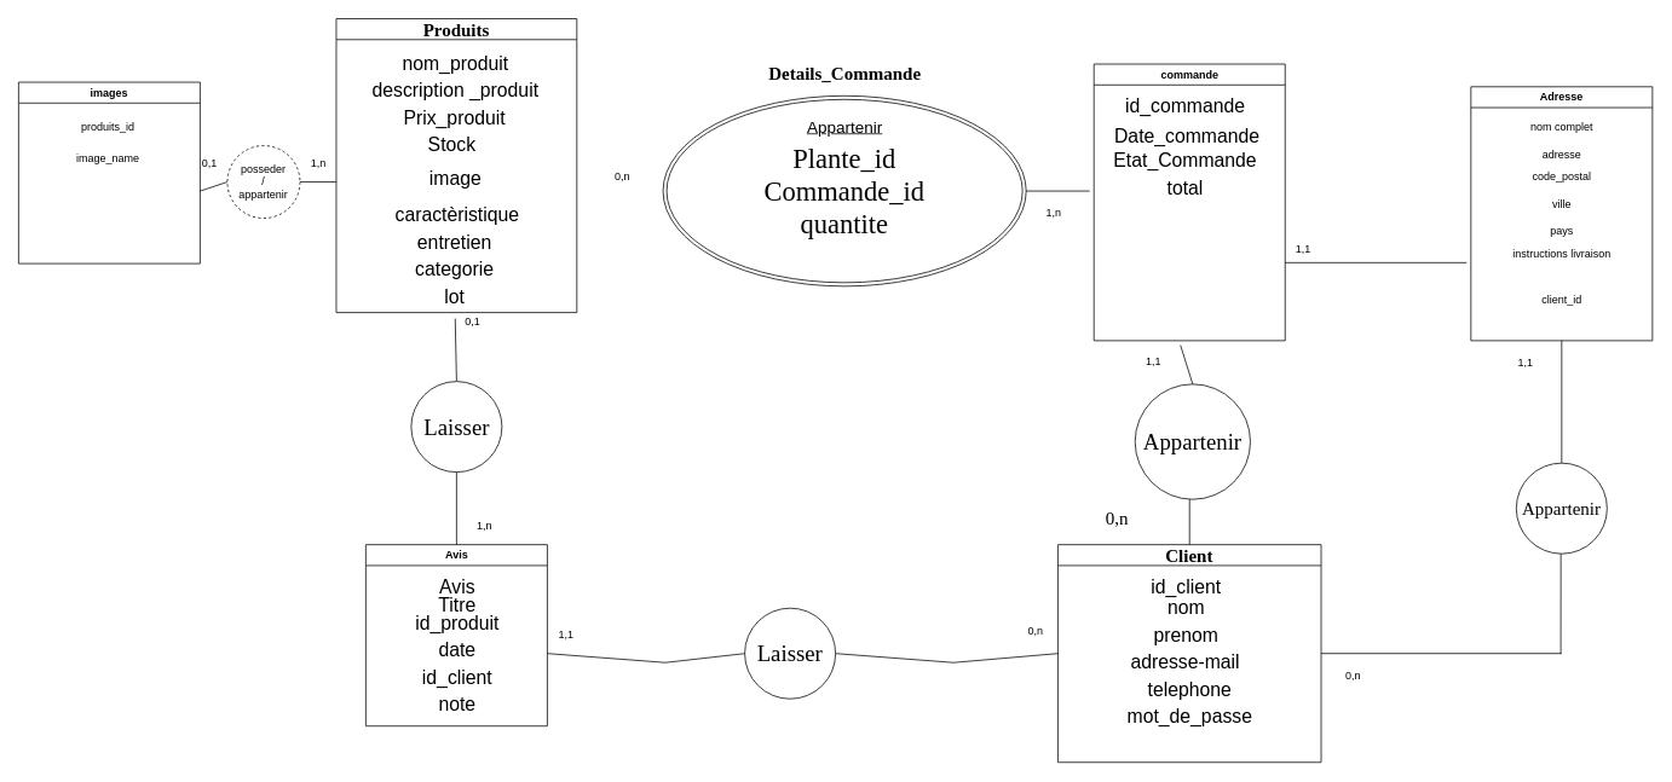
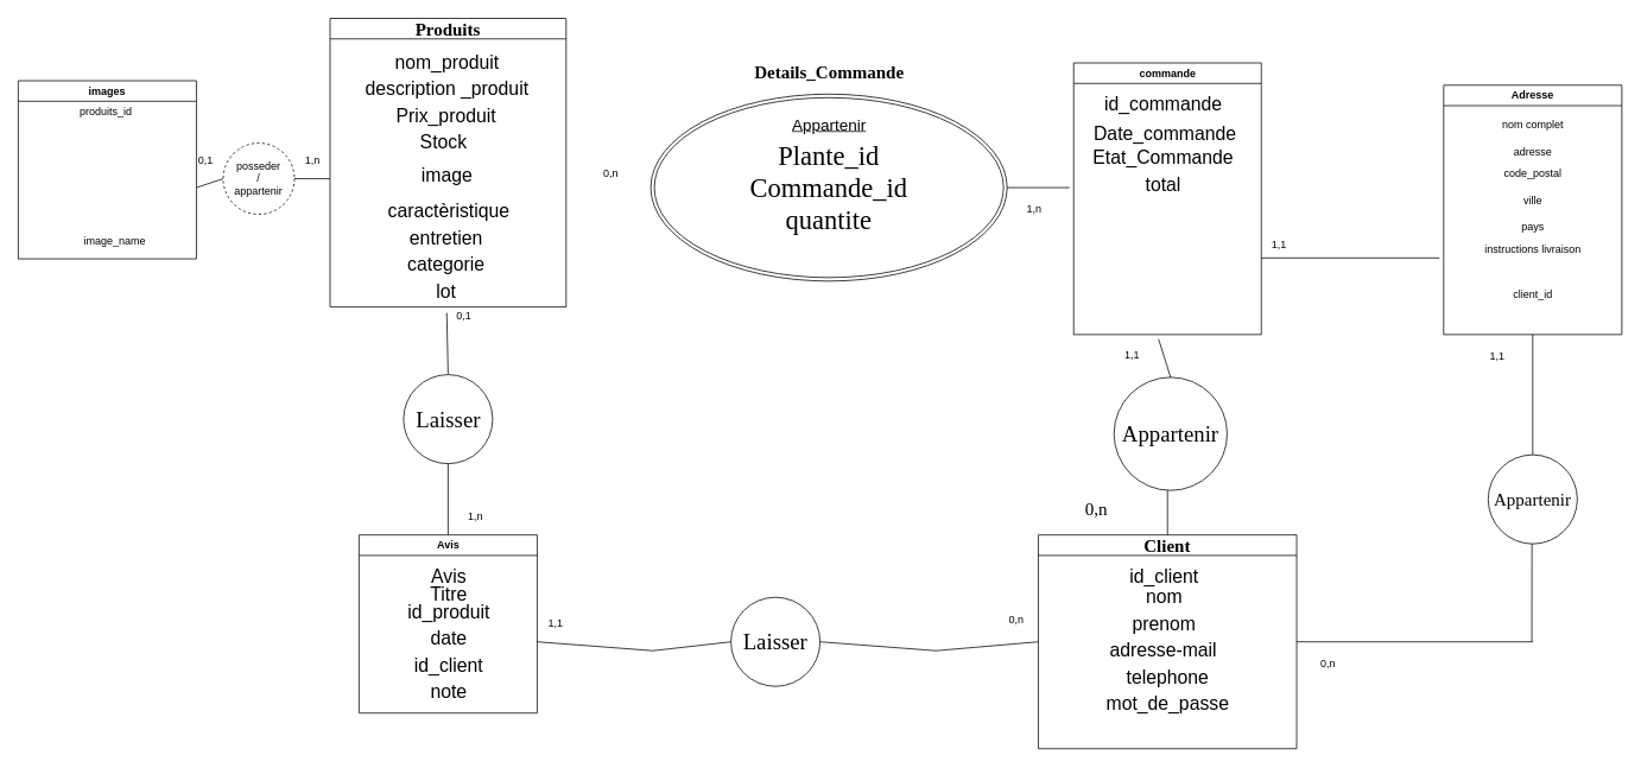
- <mxCell id="45" value="produits_id" style="text;html=1;align=center;verticalAlign=middle;resizable=0;points=[];autosize=1;strokeColor=none;fillColor=none;" parent="44" vertex="1"><mxGeometry x="57.5" y="35" width="80" height="30" as="geometry" /></mxCell>
+ <mxCell id="45" value="produits_id" style="text;html=1;align=center;verticalAlign=middle;resizable=0;points=[];autosize=1;strokeColor=none;fillColor=none;" parent="44" vertex="1"><mxGeometry x="57.5" y="20" width="80" height="30" as="geometry" /></mxCell>
- <mxCell id="46" value="image_name" style="text;html=1;align=center;verticalAlign=middle;resizable=0;points=[];autosize=1;strokeColor=none;fillColor=none;" parent="44" vertex="1"><mxGeometry x="52.5" y="70" width="90" height="30" as="geometry" /></mxCell>
+ <mxCell id="46" value="image_name" style="text;html=1;align=center;verticalAlign=middle;resizable=0;points=[];autosize=1;strokeColor=none;fillColor=none;" parent="44" vertex="1"><mxGeometry x="62.5" y="165" width="90" height="30" as="geometry" /></mxCell>
